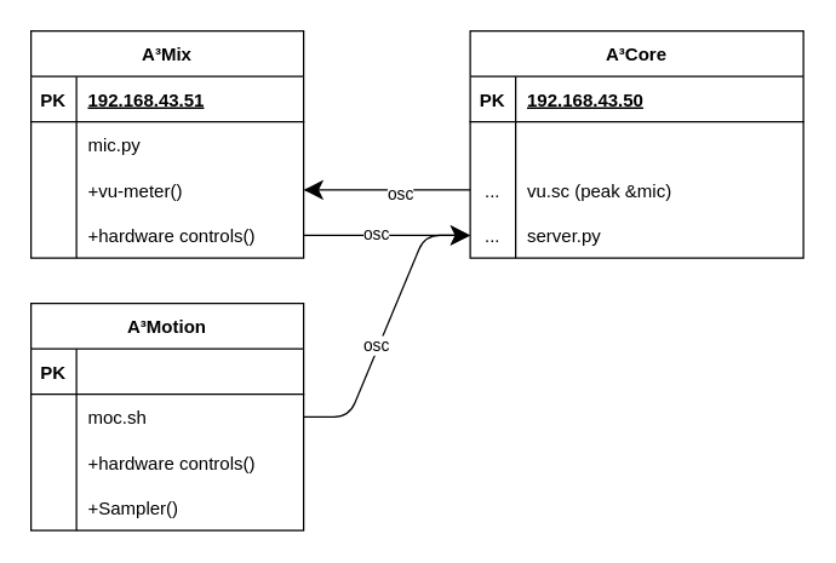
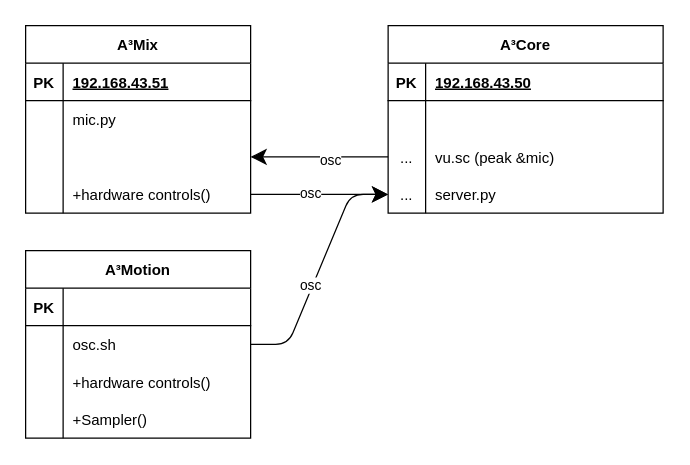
- <mxCell id="23" value="+vu-meter()" style="shape=partialRectangle;connectable=0;fillColor=none;top=0;left=0;bottom=0;right=0;align=left;spacingLeft=6;overflow=hidden;" vertex="1" parent="21"><mxGeometry x="30" width="150" height="30" as="geometry" /></mxCell>
- <mxCell id="36" value="moc.sh" style="shape=partialRectangle;connectable=0;fillColor=none;top=0;left=0;bottom=0;right=0;align=left;spacingLeft=6;overflow=hidden;" vertex="1" parent="34"><mxGeometry x="30" width="150" height="30" as="geometry" /></mxCell>
+ <mxCell id="36" value="osc.sh" style="shape=partialRectangle;connectable=0;fillColor=none;top=0;left=0;bottom=0;right=0;align=left;spacingLeft=6;overflow=hidden;" vertex="1" parent="34"><mxGeometry x="30" width="150" height="30" as="geometry" /></mxCell>
